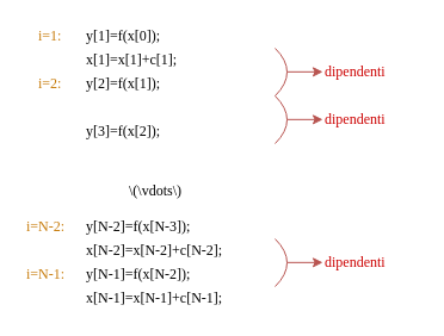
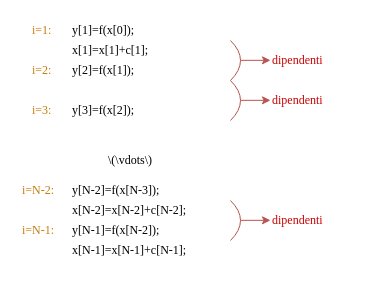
+ <mxCell id="8" value="i=3:" style="text;html=1;align=left;verticalAlign=middle;whiteSpace=wrap;rounded=0;fontFamily=Lucida Console;fontColor=#C77B0A;" vertex="1" parent="1"><mxGeometry x="30" y="100" width="40" height="20" as="geometry" /></mxCell>
